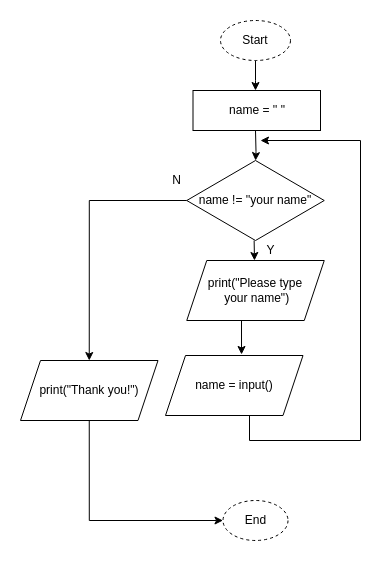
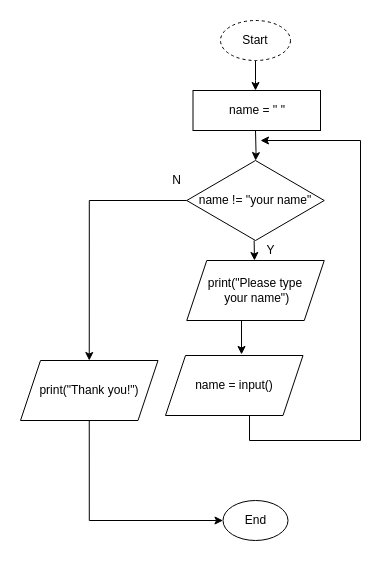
- <mxCell id="10" value="End" style="ellipse;whiteSpace=wrap;html=1;dashed=1;" vertex="1" parent="1"><mxGeometry x="222.5" y="500" width="65" height="40" as="geometry" /></mxCell>
+ <mxCell id="10" value="End" style="ellipse;whiteSpace=wrap;html=1;" vertex="1" parent="1"><mxGeometry x="222.5" y="500" width="65" height="40" as="geometry" /></mxCell>
